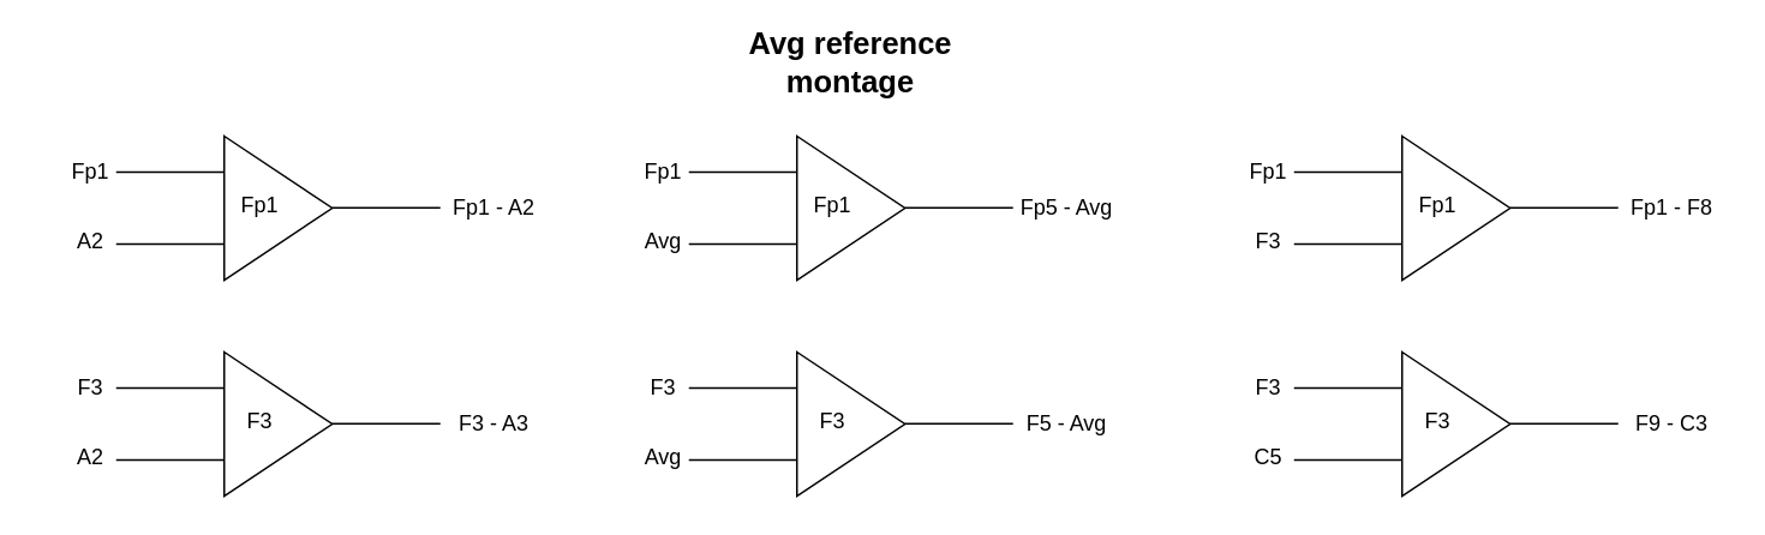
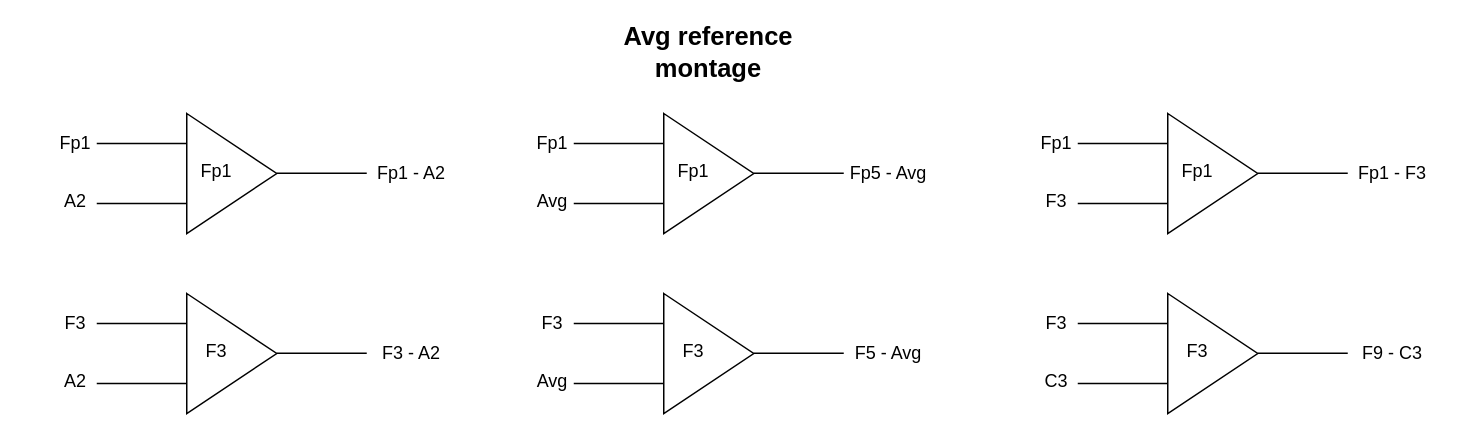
- <mxCell id="41" value="Fp1 - F8" style="text;html=1;strokeColor=none;fillColor=none;align=center;verticalAlign=middle;whiteSpace=wrap;rounded=0;" vertex="1" parent="1"><mxGeometry x="898" y="100" width="60" height="30" as="geometry" /></mxCell>
+ <mxCell id="41" value="Fp1 - F3" style="text;html=1;strokeColor=none;fillColor=none;align=center;verticalAlign=middle;whiteSpace=wrap;rounded=0;" vertex="1" parent="1"><mxGeometry x="898" y="100" width="60" height="30" as="geometry" /></mxCell>
- <mxCell id="15" value="F3 - A3" style="text;html=1;strokeColor=none;fillColor=none;align=center;verticalAlign=middle;whiteSpace=wrap;rounded=0;" vertex="1" parent="1"><mxGeometry x="244" y="220" width="60" height="30" as="geometry" /></mxCell>
+ <mxCell id="15" value="F3 - A2" style="text;html=1;strokeColor=none;fillColor=none;align=center;verticalAlign=middle;whiteSpace=wrap;rounded=0;" vertex="1" parent="1"><mxGeometry x="244" y="220" width="60" height="30" as="geometry" /></mxCell>
- <mxCell id="47" value="C5" style="text;html=1;strokeColor=none;fillColor=none;align=center;verticalAlign=middle;whiteSpace=wrap;rounded=0;" vertex="1" parent="1"><mxGeometry x="674" y="239" width="60" height="30" as="geometry" /></mxCell>
+ <mxCell id="47" value="C3" style="text;html=1;strokeColor=none;fillColor=none;align=center;verticalAlign=middle;whiteSpace=wrap;rounded=0;" vertex="1" parent="1"><mxGeometry x="674" y="239" width="60" height="30" as="geometry" /></mxCell>
